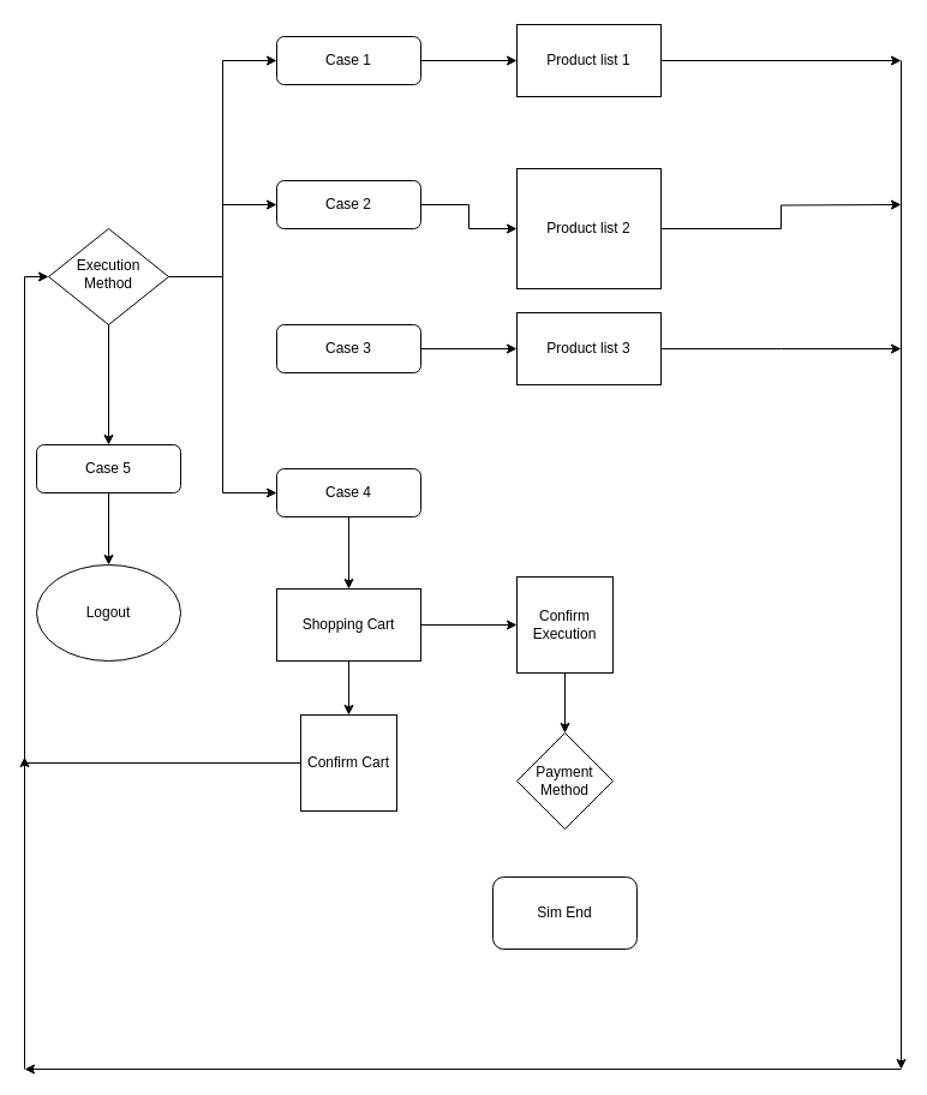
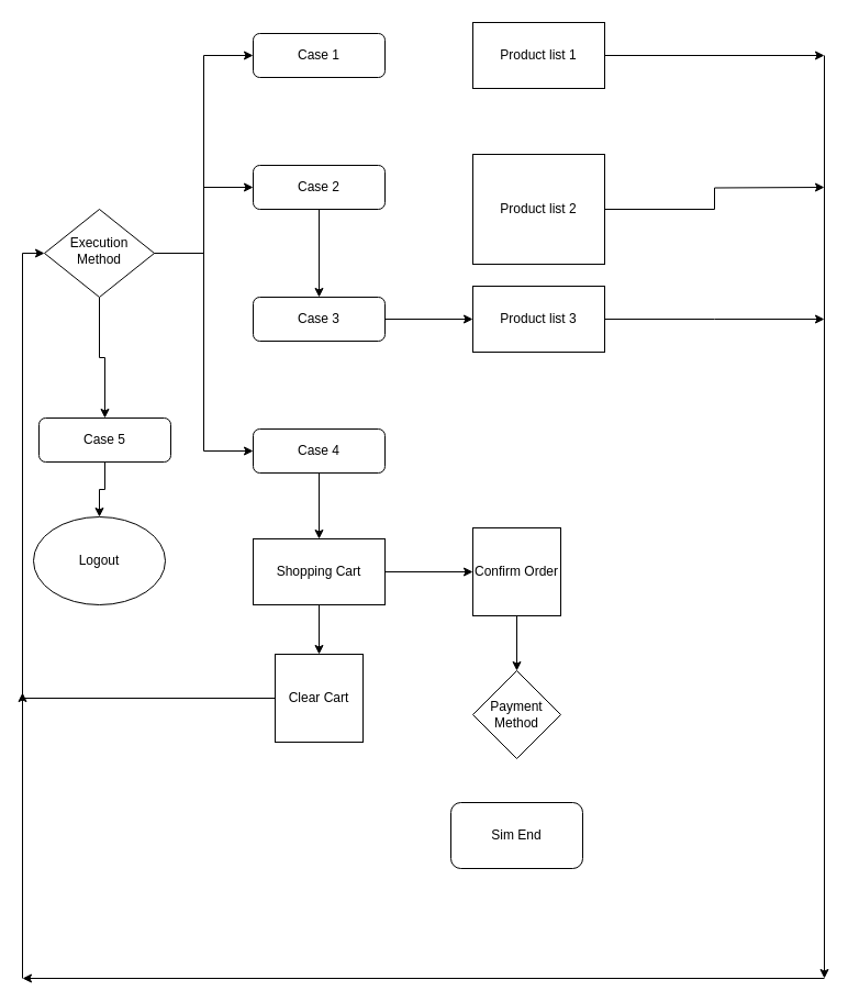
- <mxCell id="13" style="edgeStyle=orthogonalEdgeStyle;rounded=0;orthogonalLoop=1;jettySize=auto;html=1;entryX=0;entryY=0.5;entryDx=0;entryDy=0;" edge="1" parent="1" source="14" target="18"><mxGeometry relative="1" as="geometry"><mxPoint x="420" y="30" as="targetPoint" /></mxGeometry></mxCell>
- <mxCell id="7" style="edgeStyle=orthogonalEdgeStyle;rounded=0;orthogonalLoop=1;jettySize=auto;html=1;entryX=0;entryY=0.5;entryDx=0;entryDy=0;" edge="1" parent="1" source="8" target="20"><mxGeometry relative="1" as="geometry" /></mxCell>
+ <mxCell id="7" style="edgeStyle=orthogonalEdgeStyle;rounded=0;orthogonalLoop=1;jettySize=auto;html=1;" edge="1" parent="1" source="8" target="12"><mxGeometry relative="1" as="geometry" /></mxCell>
- <mxCell id="16" value="Case 5" style="rounded=1;whiteSpace=wrap;html=1;fontSize=12;glass=0;strokeWidth=1;shadow=0;" vertex="1" parent="1"><mxGeometry x="30" y="370" width="120" height="40" as="geometry" /></mxCell>
+ <mxCell id="16" value="Case 5" style="rounded=1;whiteSpace=wrap;html=1;fontSize=12;glass=0;strokeWidth=1;shadow=0;" vertex="1" parent="1"><mxGeometry x="35" y="380" width="120" height="40" as="geometry" /></mxCell>
- <mxCell id="30" value="Confirm Execution" style="whiteSpace=wrap;html=1;aspect=fixed;" vertex="1" parent="1"><mxGeometry x="430" y="480" width="80" height="80" as="geometry" /></mxCell>
+ <mxCell id="30" value="Confirm Order" style="whiteSpace=wrap;html=1;aspect=fixed;" vertex="1" parent="1"><mxGeometry x="430" y="480" width="80" height="80" as="geometry" /></mxCell>
- <mxCell id="28" value="Confirm Cart" style="whiteSpace=wrap;html=1;aspect=fixed;" vertex="1" parent="1"><mxGeometry x="250" y="595" width="80" height="80" as="geometry" /></mxCell>
+ <mxCell id="28" value="Clear Cart" style="whiteSpace=wrap;html=1;aspect=fixed;" vertex="1" parent="1"><mxGeometry x="250" y="595" width="80" height="80" as="geometry" /></mxCell>
